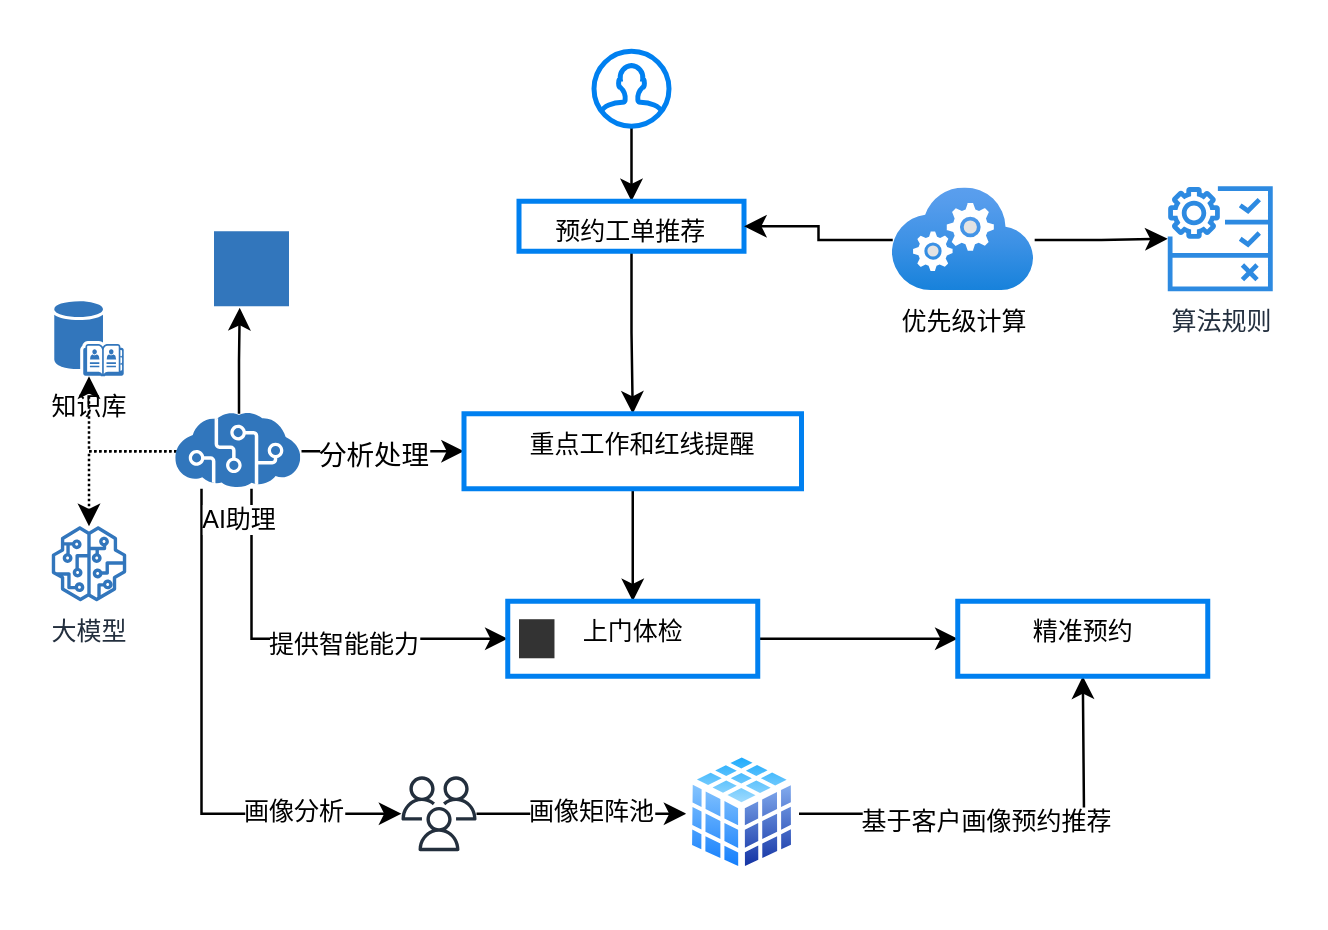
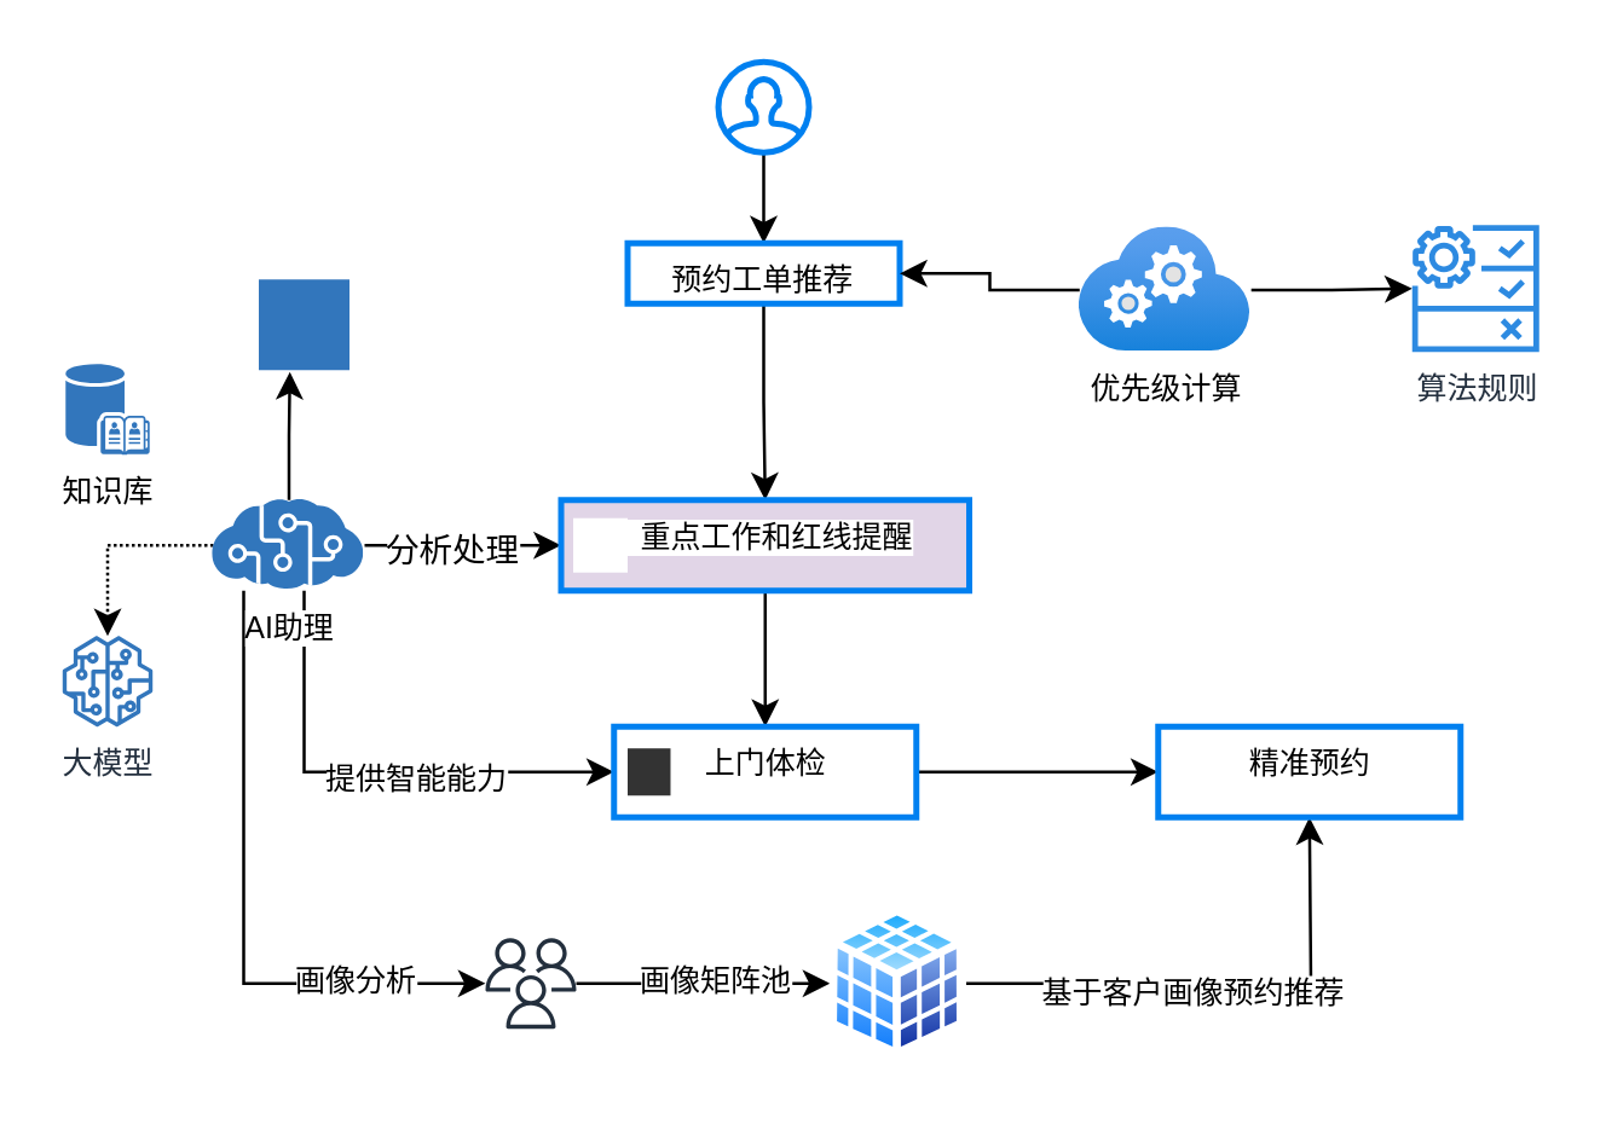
- <mxCell id="10" style="edgeStyle=orthogonalEdgeStyle;rounded=0;orthogonalLoop=1;jettySize=auto;html=1;dashed=1;dashPattern=1 1;" edge="1" parent="1" source="18" target="19"><mxGeometry relative="1" as="geometry" /></mxCell>
- <mxCell id="22" value="&amp;nbsp; &amp;nbsp;重点工作和红线提醒" style="whiteSpace=wrap;html=1;verticalAlign=top;strokeColor=#0080F0;labelBackgroundColor=#ffffff;strokeWidth=2;shadow=0;dashed=0;fontSize=10;" vertex="1" parent="1"><mxGeometry x="185" y="165" width="135" height="30" as="geometry" /></mxCell>
+ <mxCell id="22" value="&amp;nbsp; &amp;nbsp;重点工作和红线提醒" style="whiteSpace=wrap;html=1;verticalAlign=top;strokeColor=#0080F0;labelBackgroundColor=#ffffff;strokeWidth=2;shadow=0;dashed=0;fontSize=10;fillColor=#e1d5e7;" vertex="1" parent="1"><mxGeometry x="185" y="165" width="135" height="30" as="geometry" /></mxCell>
